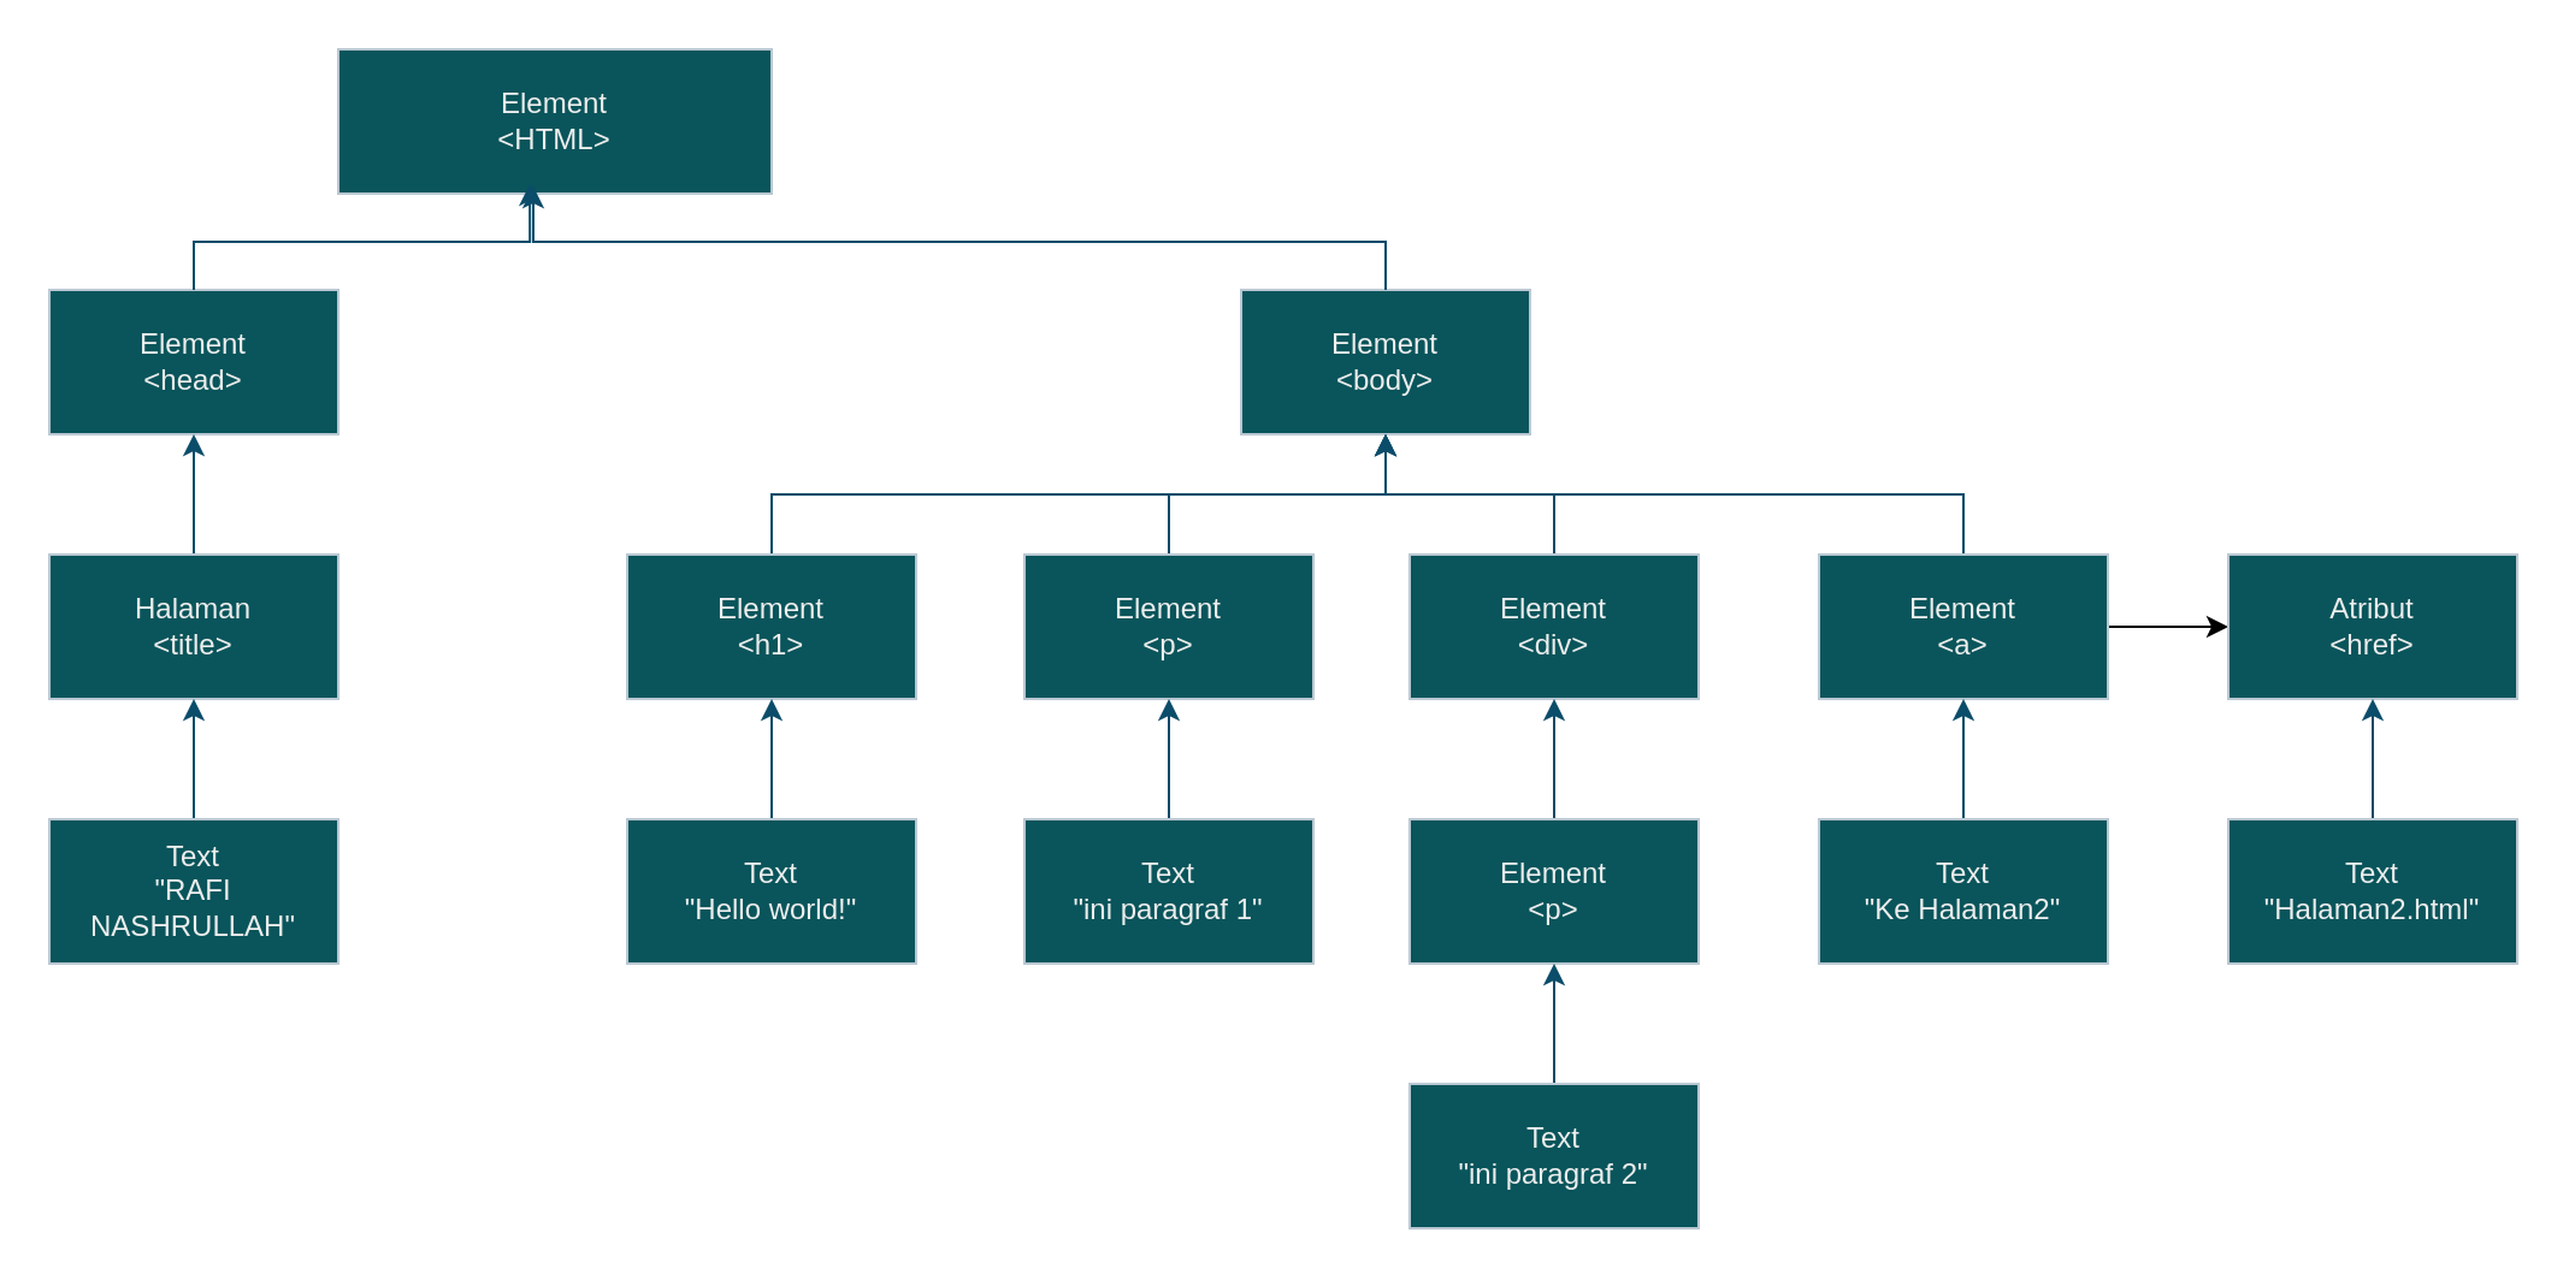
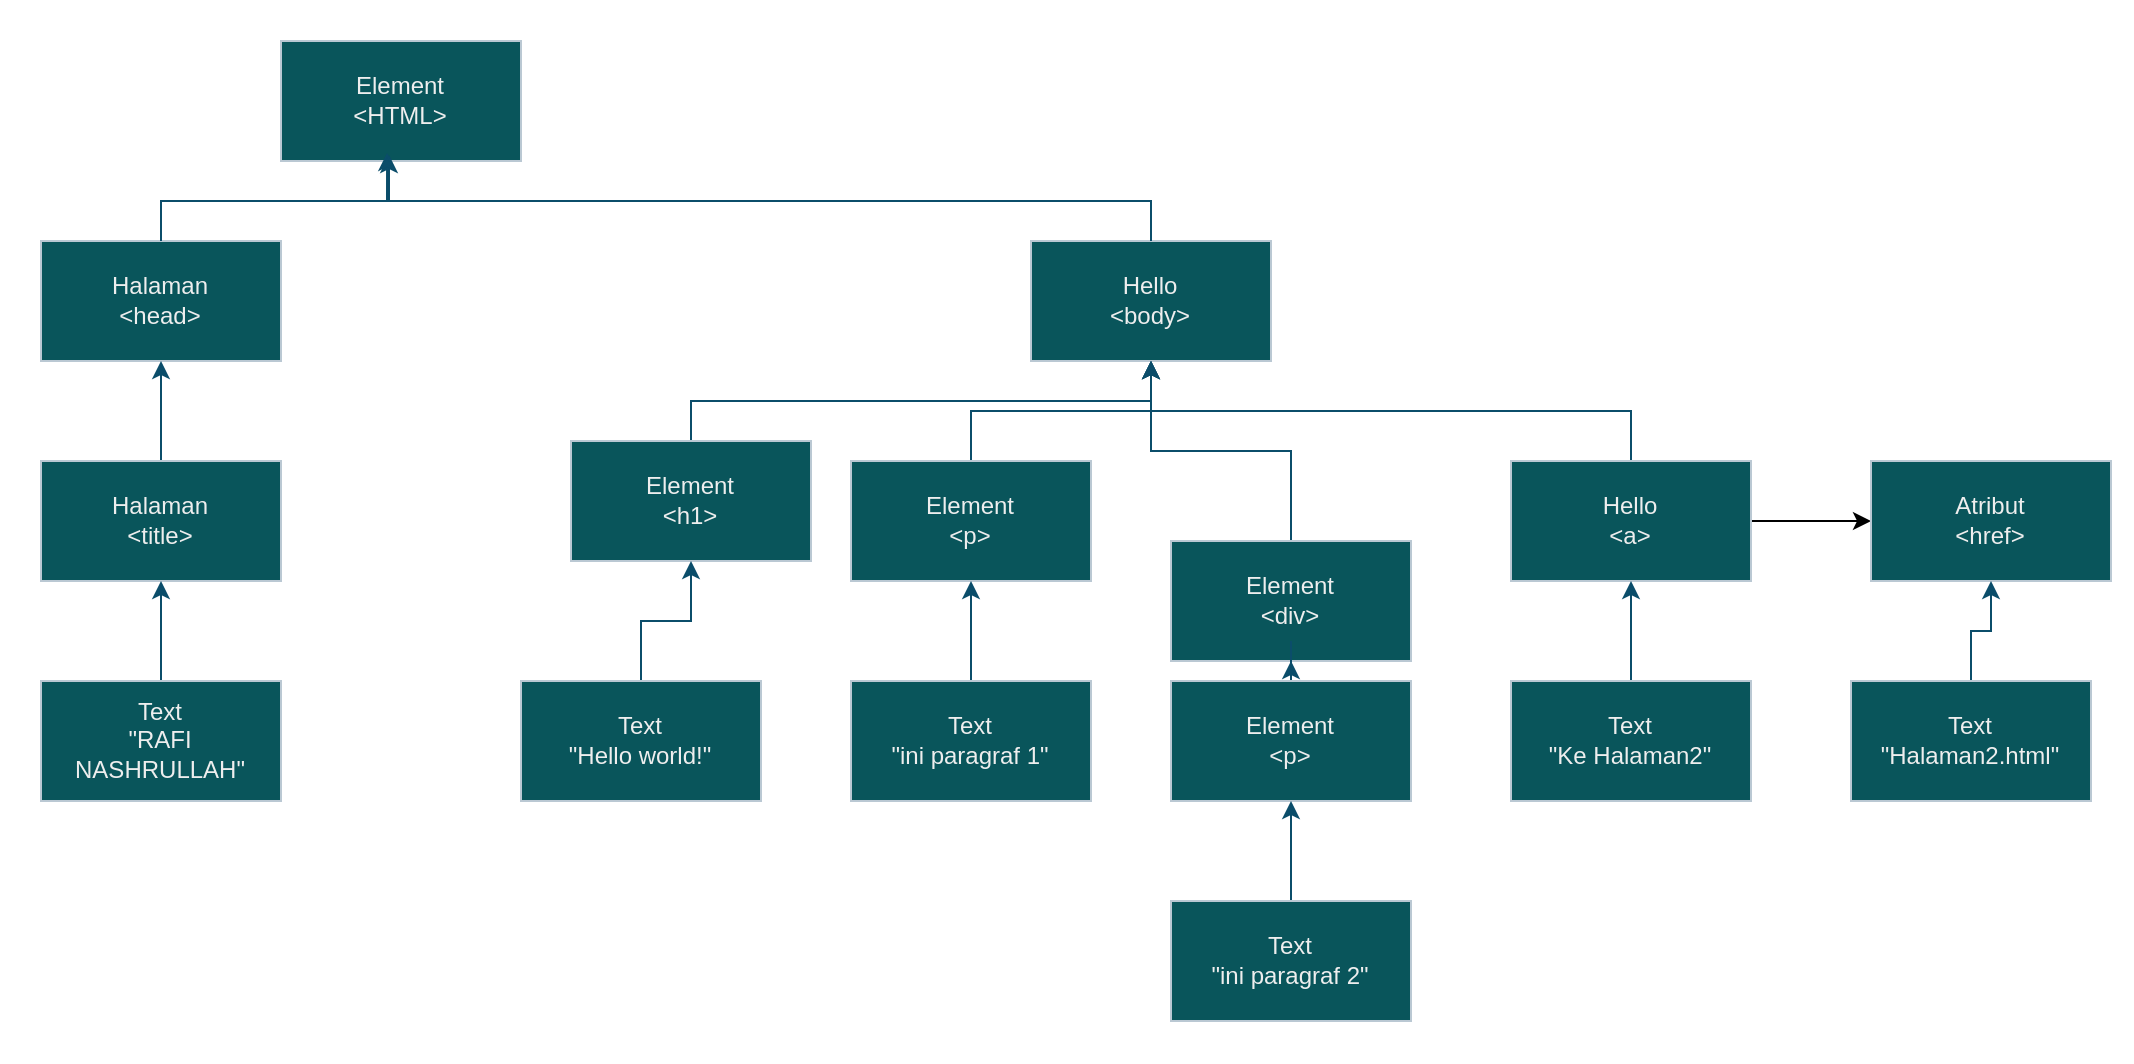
- <mxCell id="2" value="Element&lt;br&gt;&amp;lt;HTML&amp;gt;" style="rounded=0;whiteSpace=wrap;html=1;fillColor=#09555B;strokeColor=#BAC8D3;labelBackgroundColor=none;fontColor=#EEEEEE;" parent="1" vertex="1"><mxGeometry x="140" y="20" width="180" height="60" as="geometry" /></mxCell>
+ <mxCell id="2" value="Element&lt;br&gt;&amp;lt;HTML&amp;gt;" style="rounded=0;whiteSpace=wrap;html=1;fillColor=#09555B;strokeColor=#BAC8D3;labelBackgroundColor=none;fontColor=#EEEEEE;" parent="1" vertex="1"><mxGeometry x="140" y="20" width="120" height="60" as="geometry" /></mxCell>
- <mxCell id="3" value="Element&lt;div&gt;&amp;lt;head&amp;gt;&lt;/div&gt;" style="rounded=0;whiteSpace=wrap;html=1;fillColor=#09555B;strokeColor=#BAC8D3;labelBackgroundColor=none;fontColor=#EEEEEE;" parent="1" vertex="1"><mxGeometry x="20" y="120" width="120" height="60" as="geometry" /></mxCell>
+ <mxCell id="3" value="Halaman&lt;div&gt;&amp;lt;head&amp;gt;&lt;/div&gt;" style="rounded=0;whiteSpace=wrap;html=1;fillColor=#09555B;strokeColor=#BAC8D3;labelBackgroundColor=none;fontColor=#EEEEEE;" parent="1" vertex="1"><mxGeometry x="20" y="120" width="120" height="60" as="geometry" /></mxCell>
- <mxCell id="4" value="Element&lt;div&gt;&amp;lt;body&amp;gt;&lt;/div&gt;" style="rounded=0;whiteSpace=wrap;html=1;fillColor=#09555B;strokeColor=#BAC8D3;labelBackgroundColor=none;fontColor=#EEEEEE;" parent="1" vertex="1"><mxGeometry x="515" y="120" width="120" height="60" as="geometry" /></mxCell>
+ <mxCell id="4" value="Hello&lt;div&gt;&amp;lt;body&amp;gt;&lt;/div&gt;" style="rounded=0;whiteSpace=wrap;html=1;fillColor=#09555B;strokeColor=#BAC8D3;labelBackgroundColor=none;fontColor=#EEEEEE;" parent="1" vertex="1"><mxGeometry x="515" y="120" width="120" height="60" as="geometry" /></mxCell>
- <mxCell id="14" value="Element&lt;div&gt;&amp;lt;h1&amp;gt;&lt;/div&gt;" style="rounded=0;whiteSpace=wrap;html=1;fillColor=#09555B;strokeColor=#BAC8D3;labelBackgroundColor=none;fontColor=#EEEEEE;" parent="1" vertex="1"><mxGeometry x="260" y="230" width="120" height="60" as="geometry" /></mxCell>
+ <mxCell id="14" value="Element&lt;div&gt;&amp;lt;h1&amp;gt;&lt;/div&gt;" style="rounded=0;whiteSpace=wrap;html=1;fillColor=#09555B;strokeColor=#BAC8D3;labelBackgroundColor=none;fontColor=#EEEEEE;" parent="1" vertex="1"><mxGeometry x="285" y="220" width="120" height="60" as="geometry" /></mxCell>
- <mxCell id="19" value="Element&lt;div&gt;&amp;lt;div&amp;gt;&lt;/div&gt;" style="rounded=0;whiteSpace=wrap;html=1;fillColor=#09555B;strokeColor=#BAC8D3;labelBackgroundColor=none;fontColor=#EEEEEE;" parent="1" vertex="1"><mxGeometry x="585" y="230" width="120" height="60" as="geometry" /></mxCell>
+ <mxCell id="19" value="Element&lt;div&gt;&amp;lt;div&amp;gt;&lt;/div&gt;" style="rounded=0;whiteSpace=wrap;html=1;fillColor=#09555B;strokeColor=#BAC8D3;labelBackgroundColor=none;fontColor=#EEEEEE;" parent="1" vertex="1"><mxGeometry x="585" y="270" width="120" height="60" as="geometry" /></mxCell>
- <mxCell id="17" value="Element&lt;div&gt;&amp;lt;a&amp;gt;&lt;/div&gt;" style="rounded=0;whiteSpace=wrap;html=1;fillColor=#09555B;strokeColor=#BAC8D3;labelBackgroundColor=none;fontColor=#EEEEEE;" parent="1" vertex="1"><mxGeometry x="755" y="230" width="120" height="60" as="geometry" /></mxCell>
+ <mxCell id="17" value="Hello&lt;div&gt;&amp;lt;a&amp;gt;&lt;/div&gt;" style="rounded=0;whiteSpace=wrap;html=1;fillColor=#09555B;strokeColor=#BAC8D3;labelBackgroundColor=none;fontColor=#EEEEEE;" parent="1" vertex="1"><mxGeometry x="755" y="230" width="120" height="60" as="geometry" /></mxCell>
- <mxCell id="20" value="Atribut&lt;div&gt;&amp;lt;href&amp;gt;&lt;/div&gt;" style="rounded=0;whiteSpace=wrap;html=1;fillColor=#09555B;strokeColor=#BAC8D3;labelBackgroundColor=none;fontColor=#EEEEEE;" parent="1" vertex="1"><mxGeometry x="925" y="230" width="120" height="60" as="geometry" /></mxCell>
+ <mxCell id="20" value="Atribut&lt;div&gt;&amp;lt;href&amp;gt;&lt;/div&gt;" style="rounded=0;whiteSpace=wrap;html=1;fillColor=#09555B;strokeColor=#BAC8D3;labelBackgroundColor=none;fontColor=#EEEEEE;" parent="1" vertex="1"><mxGeometry x="935" y="230" width="120" height="60" as="geometry" /></mxCell>
